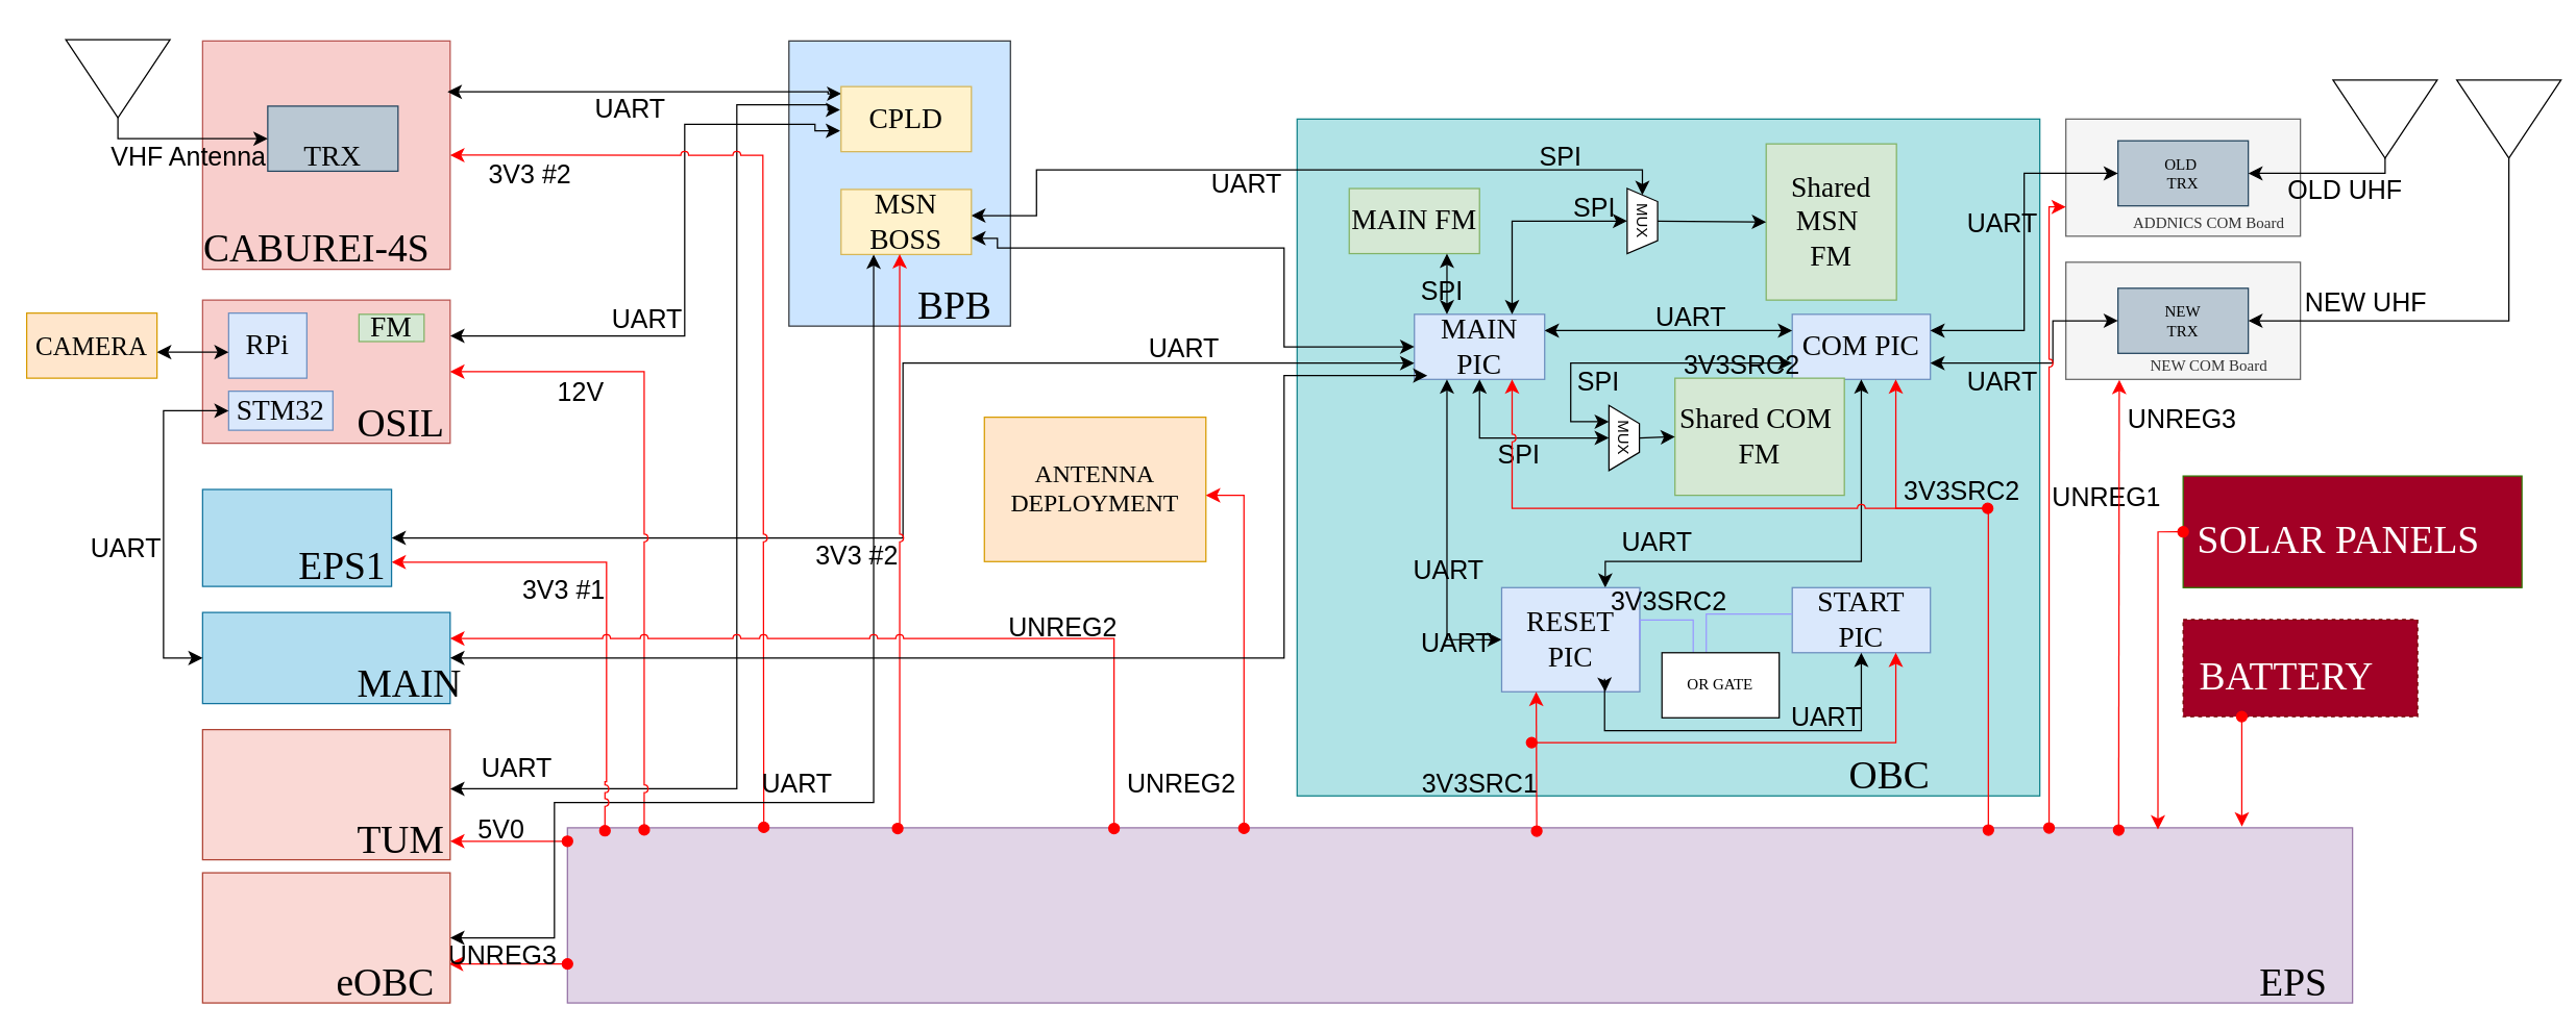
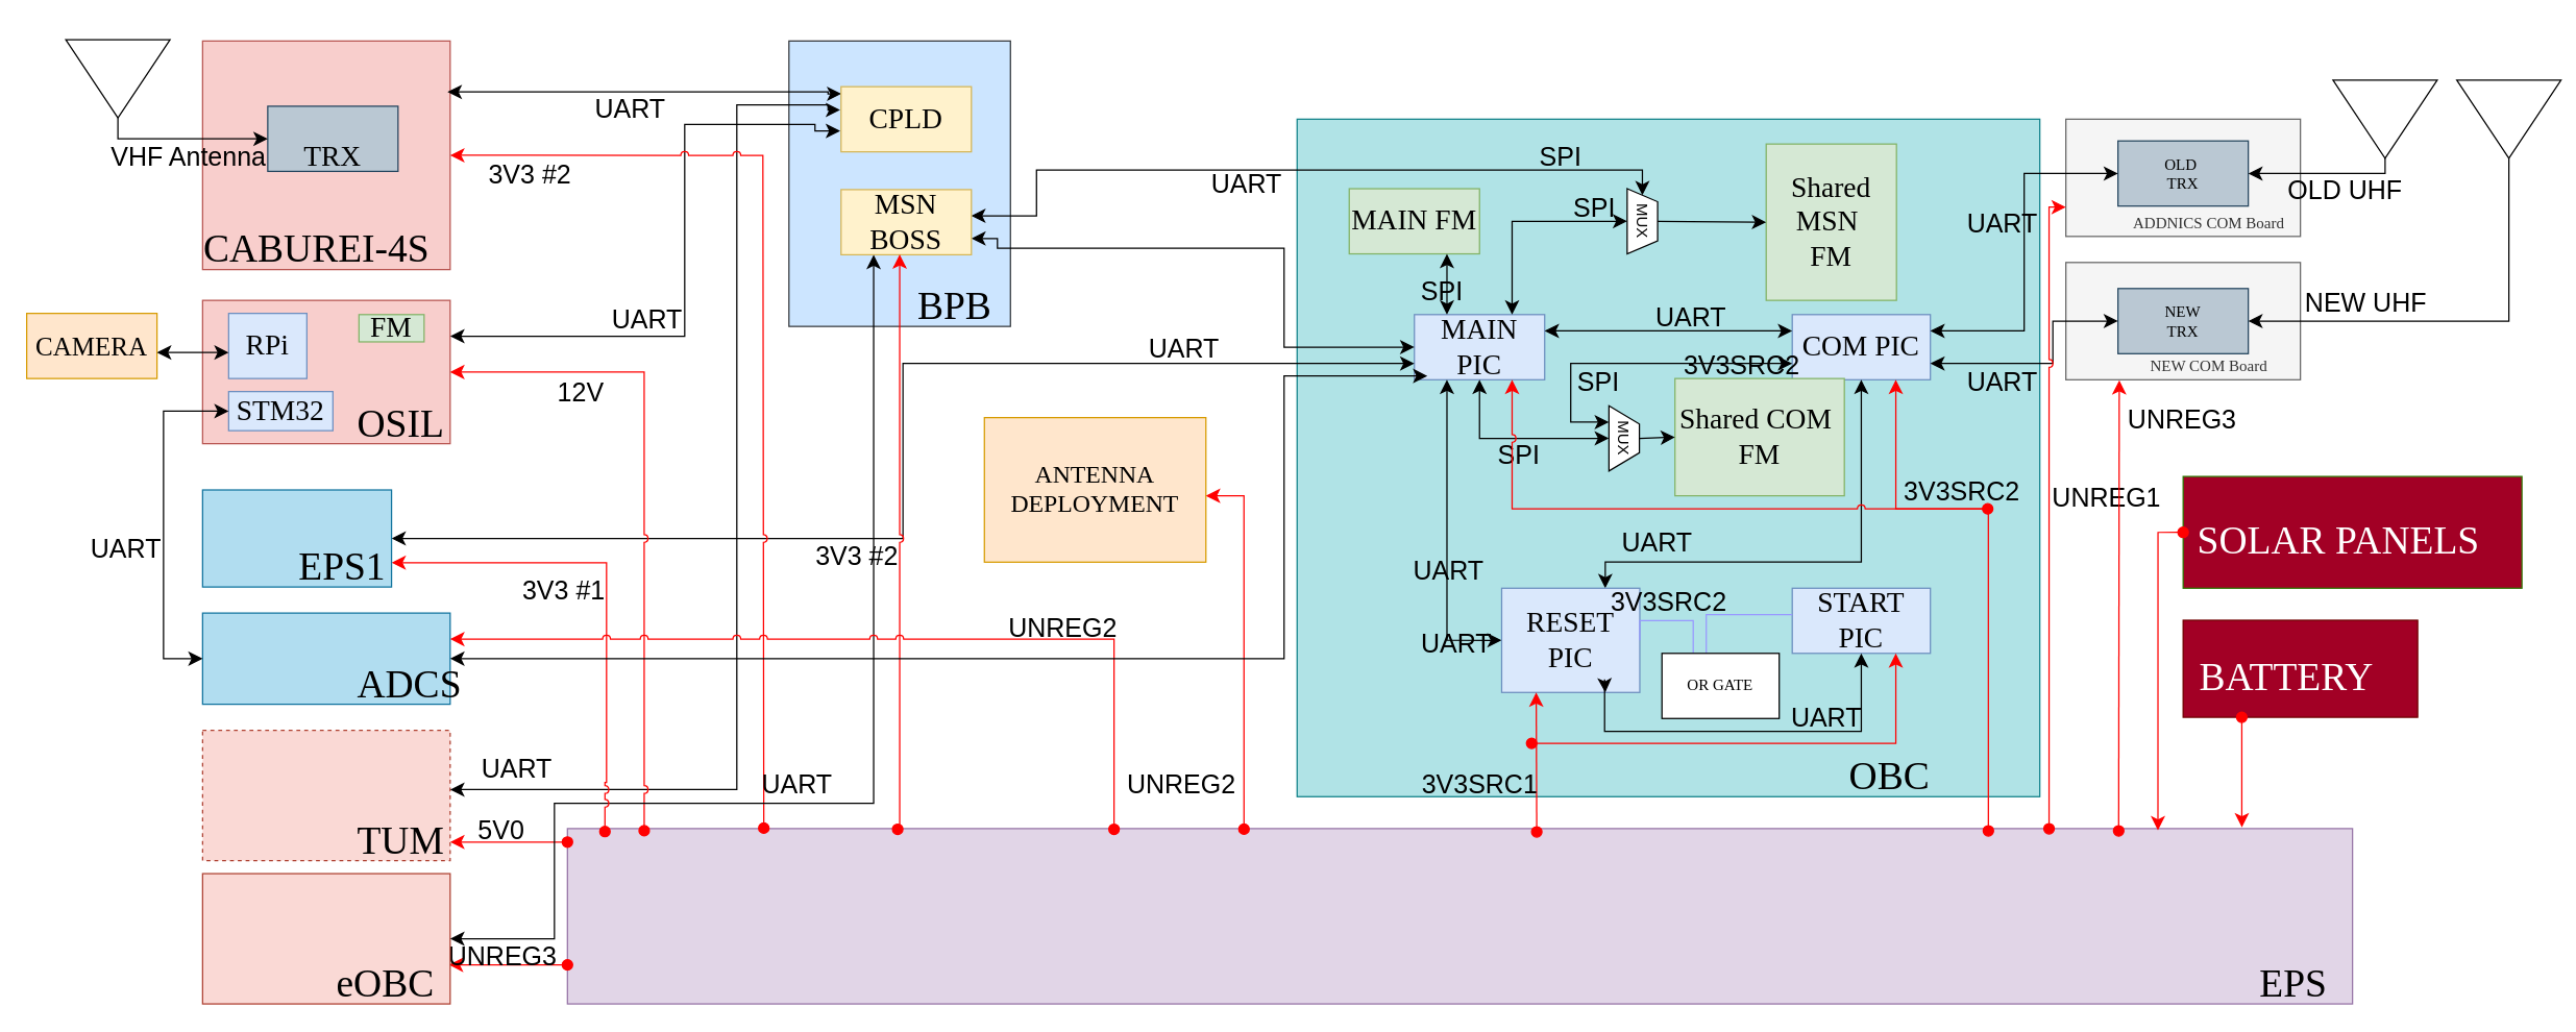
- <mxCell id="78" value="&lt;span style=&quot;font-size: 30px;&quot;&gt;BATTERY&lt;/span&gt;" style="whiteSpace=wrap;html=1;rounded=0;shadow=0;comic=0;labelBackgroundColor=none;strokeWidth=1;fontFamily=Verdana;fontSize=12;align=center;labelPosition=center;verticalLabelPosition=middle;verticalAlign=middle;spacing=-50;spacingTop=12;spacingLeft=-21;fillColor=#a20025;fontColor=#ffffff;strokeColor=#6F0000;dashed=1;" parent="1" vertex="1"><mxGeometry x="1675" y="475.5" width="180" height="74.5" as="geometry" /></mxCell>
+ <mxCell id="78" value="&lt;span style=&quot;font-size: 30px;&quot;&gt;BATTERY&lt;/span&gt;" style="whiteSpace=wrap;html=1;rounded=0;shadow=0;comic=0;labelBackgroundColor=none;strokeWidth=1;fontFamily=Verdana;fontSize=12;align=center;labelPosition=center;verticalLabelPosition=middle;verticalAlign=middle;spacing=-50;spacingTop=12;spacingLeft=-21;fillColor=#a20025;fontColor=#ffffff;strokeColor=#6F0000;" parent="1" vertex="1"><mxGeometry x="1675" y="475.5" width="180" height="74.5" as="geometry" /></mxCell>
- <mxCell id="100" value="&lt;span style=&quot;font-size: 30px;&quot;&gt;MAIN&lt;/span&gt;" style="whiteSpace=wrap;html=1;rounded=0;shadow=0;comic=0;labelBackgroundColor=none;strokeWidth=1;fontFamily=Verdana;fontSize=12;align=left;labelPosition=right;verticalLabelPosition=bottom;verticalAlign=top;spacing=-50;spacingTop=12;spacingLeft=-21;fillColor=#b1ddf0;strokeColor=#10739e;" parent="1" vertex="1"><mxGeometry x="155" y="470" width="190" height="70" as="geometry" /></mxCell>
+ <mxCell id="100" value="&lt;span style=&quot;font-size: 30px;&quot;&gt;ADCS&lt;/span&gt;" style="whiteSpace=wrap;html=1;rounded=0;shadow=0;comic=0;labelBackgroundColor=none;strokeWidth=1;fontFamily=Verdana;fontSize=12;align=left;labelPosition=right;verticalLabelPosition=bottom;verticalAlign=top;spacing=-50;spacingTop=12;spacingLeft=-21;fillColor=#b1ddf0;strokeColor=#10739e;" parent="1" vertex="1"><mxGeometry x="155" y="470" width="190" height="70" as="geometry" /></mxCell>
- <mxCell id="63" value="&lt;span style=&quot;font-size: 30px;&quot;&gt;TUM&lt;/span&gt;" style="whiteSpace=wrap;html=1;rounded=0;shadow=0;comic=0;labelBackgroundColor=none;strokeWidth=1;fontFamily=Verdana;fontSize=12;align=left;labelPosition=right;verticalLabelPosition=bottom;verticalAlign=top;spacing=-50;spacingTop=12;spacingLeft=-21;fillColor=#fad9d5;strokeColor=#ae4132;" parent="1" vertex="1"><mxGeometry x="155" y="560" width="190" height="100" as="geometry" /></mxCell>
+ <mxCell id="63" value="&lt;span style=&quot;font-size: 30px;&quot;&gt;TUM&lt;/span&gt;" style="whiteSpace=wrap;html=1;rounded=0;shadow=0;comic=0;labelBackgroundColor=none;strokeWidth=1;fontFamily=Verdana;fontSize=12;align=left;labelPosition=right;verticalLabelPosition=bottom;verticalAlign=top;spacing=-50;spacingTop=12;spacingLeft=-21;fillColor=#fad9d5;strokeColor=#ae4132;dashed=1;" parent="1" vertex="1"><mxGeometry x="155" y="560" width="190" height="100" as="geometry" /></mxCell>
